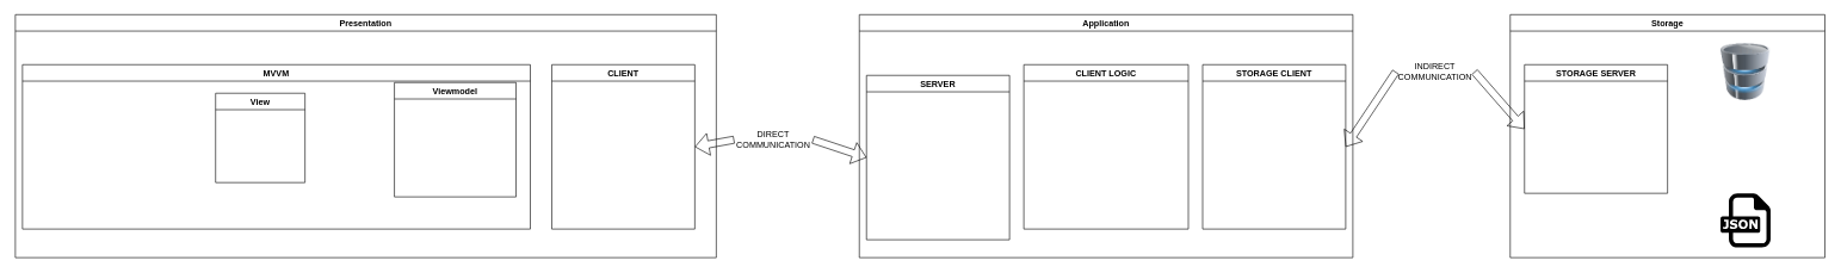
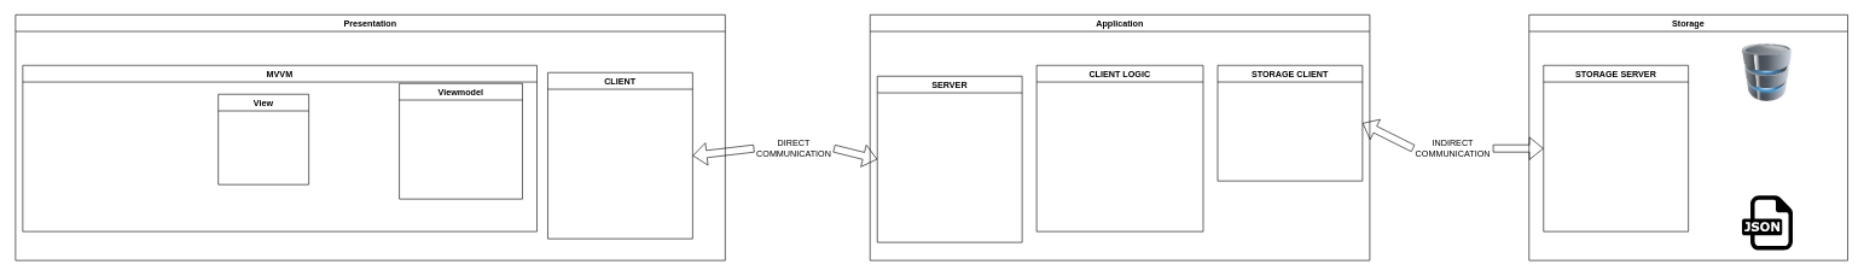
- <mxCell id="20" value="INDIRECT COMMUNICATION" style="text;html=1;strokeColor=none;fillColor=none;align=center;verticalAlign=middle;whiteSpace=wrap;rounded=0;" vertex="1" parent="1"><mxGeometry x="1950" y="85" width="110" height="30" as="geometry" /></mxCell>
+ <mxCell id="20" value="INDIRECT COMMUNICATION" style="text;html=1;strokeColor=none;fillColor=none;align=center;verticalAlign=middle;whiteSpace=wrap;rounded=0;" vertex="1" parent="1"><mxGeometry x="1950" y="190" width="110" height="30" as="geometry" /></mxCell>
- <mxCell id="12" value="STORAGE SERVER" style="swimlane;" vertex="1" parent="11"><mxGeometry x="20" y="70" width="200" height="180" as="geometry" /></mxCell>
+ <mxCell id="12" value="STORAGE SERVER" style="swimlane;" vertex="1" parent="11"><mxGeometry x="20" y="70" width="200" height="230" as="geometry" /></mxCell>
- <mxCell id="18" value="DIRECT COMMUNICATION" style="text;html=1;strokeColor=none;fillColor=none;align=center;verticalAlign=middle;whiteSpace=wrap;rounded=0;" vertex="1" parent="1"><mxGeometry x="1025" y="180" width="110" height="30" as="geometry" /></mxCell>
+ <mxCell id="18" value="DIRECT COMMUNICATION" style="text;html=1;strokeColor=none;fillColor=none;align=center;verticalAlign=middle;whiteSpace=wrap;rounded=0;" vertex="1" parent="1"><mxGeometry x="1040" y="190" width="110" height="30" as="geometry" /></mxCell>
- <mxCell id="6" value="CLIENT" style="swimlane;" vertex="1" parent="2"><mxGeometry x="750" y="70" width="200" height="230" as="geometry" /></mxCell>
+ <mxCell id="6" value="CLIENT" style="swimlane;" vertex="1" parent="2"><mxGeometry x="735" y="80" width="200" height="230" as="geometry" /></mxCell>
- <mxCell id="10" value="STORAGE CLIENT" style="swimlane;" vertex="1" parent="7"><mxGeometry x="480" y="70" width="200" height="230" as="geometry" /></mxCell>
+ <mxCell id="10" value="STORAGE CLIENT" style="swimlane;" vertex="1" parent="7"><mxGeometry x="480" y="70" width="200" height="160" as="geometry" /></mxCell>
